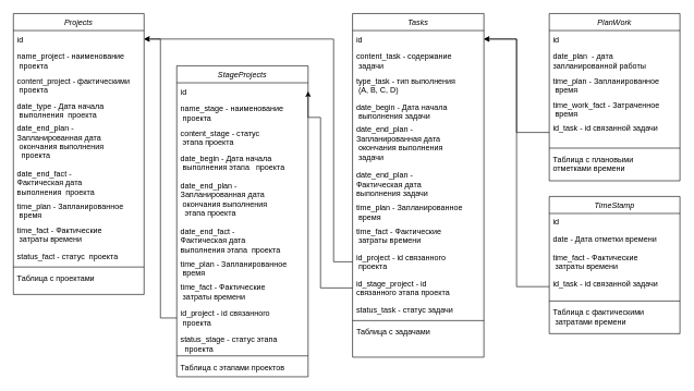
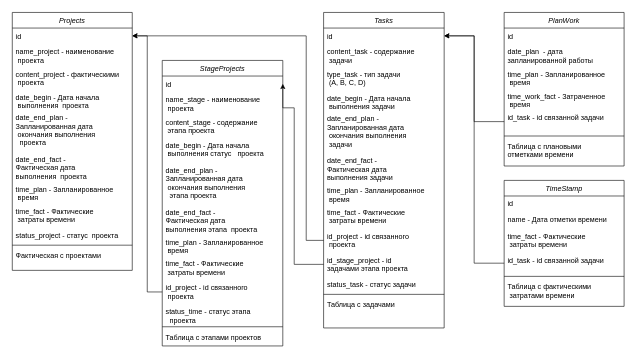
- <mxCell id="5" value="type_task - тип выполнения&#10; (A, B, C, D)" style="text;align=left;verticalAlign=top;spacingLeft=4;spacingRight=4;overflow=hidden;rotatable=0;points=[[0,0.5],[1,0.5]];portConstraint=eastwest;rounded=0;shadow=0;html=0;" parent="2" vertex="1"><mxGeometry y="90" width="201" height="40" as="geometry" /></mxCell>
+ <mxCell id="5" value="type_task - тип задачи&#10; (A, B, C, D)" style="text;align=left;verticalAlign=top;spacingLeft=4;spacingRight=4;overflow=hidden;rotatable=0;points=[[0,0.5],[1,0.5]];portConstraint=eastwest;rounded=0;shadow=0;html=0;" parent="2" vertex="1"><mxGeometry y="90" width="201" height="40" as="geometry" /></mxCell>
- <mxCell id="20" value="date_type - Дата начала&#10; выполнения  проекта" style="text;align=left;verticalAlign=top;spacingLeft=4;spacingRight=4;overflow=hidden;rotatable=0;points=[[0,0.5],[1,0.5]];portConstraint=eastwest;rounded=0;shadow=0;html=0;" parent="16" vertex="1"><mxGeometry y="128" width="200" height="34" as="geometry" /></mxCell>
+ <mxCell id="20" value="date_begin - Дата начала&#10; выполнения  проекта" style="text;align=left;verticalAlign=top;spacingLeft=4;spacingRight=4;overflow=hidden;rotatable=0;points=[[0,0.5],[1,0.5]];portConstraint=eastwest;rounded=0;shadow=0;html=0;" parent="16" vertex="1"><mxGeometry y="128" width="200" height="34" as="geometry" /></mxCell>
- <mxCell id="31" value="content_stage - статус&#10; этапа проекта" style="text;align=left;verticalAlign=top;spacingLeft=4;spacingRight=4;overflow=hidden;rotatable=0;points=[[0,0.5],[1,0.5]];portConstraint=eastwest;rounded=0;shadow=0;html=0;" parent="28" vertex="1"><mxGeometry y="90" width="201" height="38" as="geometry" /></mxCell>
+ <mxCell id="31" value="content_stage - содержание&#10; этапа проекта" style="text;align=left;verticalAlign=top;spacingLeft=4;spacingRight=4;overflow=hidden;rotatable=0;points=[[0,0.5],[1,0.5]];portConstraint=eastwest;rounded=0;shadow=0;html=0;" parent="28" vertex="1"><mxGeometry y="90" width="201" height="38" as="geometry" /></mxCell>
- <mxCell id="32" value="date_begin - Дата начала&#10; выполнения этапа   проекта" style="text;align=left;verticalAlign=top;spacingLeft=4;spacingRight=4;overflow=hidden;rotatable=0;points=[[0,0.5],[1,0.5]];portConstraint=eastwest;rounded=0;shadow=0;html=0;" parent="28" vertex="1"><mxGeometry y="128" width="201" height="42" as="geometry" /></mxCell>
+ <mxCell id="32" value="date_begin - Дата начала&#10; выполнения статус   проекта" style="text;align=left;verticalAlign=top;spacingLeft=4;spacingRight=4;overflow=hidden;rotatable=0;points=[[0,0.5],[1,0.5]];portConstraint=eastwest;rounded=0;shadow=0;html=0;" parent="28" vertex="1"><mxGeometry y="128" width="201" height="42" as="geometry" /></mxCell>
- <mxCell id="8" value="date_end_plan - &#10;Фактическая дата &#10;выполнения задачи" style="text;align=left;verticalAlign=top;spacingLeft=4;spacingRight=4;overflow=hidden;rotatable=0;points=[[0,0.5],[1,0.5]];portConstraint=eastwest;rounded=0;shadow=0;html=0;" parent="2" vertex="1"><mxGeometry y="234" width="201" height="50" as="geometry" /></mxCell>
+ <mxCell id="8" value="date_end_fact - &#10;Фактическая дата &#10;выполнения задачи" style="text;align=left;verticalAlign=top;spacingLeft=4;spacingRight=4;overflow=hidden;rotatable=0;points=[[0,0.5],[1,0.5]];portConstraint=eastwest;rounded=0;shadow=0;html=0;" parent="2" vertex="1"><mxGeometry y="234" width="201" height="50" as="geometry" /></mxCell>
- <mxCell id="51" value="date - Дата отметки времени" style="text;align=left;verticalAlign=top;spacingLeft=4;spacingRight=4;overflow=hidden;rotatable=0;points=[[0,0.5],[1,0.5]];portConstraint=eastwest;rounded=0;shadow=0;html=0;" parent="49" vertex="1"><mxGeometry y="52" width="200" height="28" as="geometry" /></mxCell>
+ <mxCell id="51" value="name - Дата отметки времени" style="text;align=left;verticalAlign=top;spacingLeft=4;spacingRight=4;overflow=hidden;rotatable=0;points=[[0,0.5],[1,0.5]];portConstraint=eastwest;rounded=0;shadow=0;html=0;" parent="49" vertex="1"><mxGeometry y="52" width="200" height="28" as="geometry" /></mxCell>
- <mxCell id="25" value="status_fact - статус  проекта" style="text;align=left;verticalAlign=top;spacingLeft=4;spacingRight=4;overflow=hidden;rotatable=0;points=[[0,0.5],[1,0.5]];portConstraint=eastwest;rounded=0;shadow=0;html=0;" parent="16" vertex="1"><mxGeometry y="358" width="200" height="26" as="geometry" /></mxCell>
+ <mxCell id="25" value="status_project - статус  проекта" style="text;align=left;verticalAlign=top;spacingLeft=4;spacingRight=4;overflow=hidden;rotatable=0;points=[[0,0.5],[1,0.5]];portConstraint=eastwest;rounded=0;shadow=0;html=0;" parent="16" vertex="1"><mxGeometry y="358" width="200" height="26" as="geometry" /></mxCell>
- <mxCell id="27" value="Таблица с проектами" style="text;align=left;verticalAlign=top;spacingLeft=4;spacingRight=4;overflow=hidden;rotatable=0;points=[[0,0.5],[1,0.5]];portConstraint=eastwest;" parent="16" vertex="1"><mxGeometry y="392" width="200" height="28" as="geometry" /></mxCell>
+ <mxCell id="27" value="Фактическая с проектами" style="text;align=left;verticalAlign=top;spacingLeft=4;spacingRight=4;overflow=hidden;rotatable=0;points=[[0,0.5],[1,0.5]];portConstraint=eastwest;" parent="16" vertex="1"><mxGeometry y="392" width="200" height="28" as="geometry" /></mxCell>
- <mxCell id="12" value="id_stage_project - id &#10;связанного этапа проекта" style="text;align=left;verticalAlign=top;spacingLeft=4;spacingRight=4;overflow=hidden;rotatable=0;points=[[0,0.5],[1,0.5]];portConstraint=eastwest;rounded=0;shadow=0;html=0;" parent="2" vertex="1"><mxGeometry y="400" width="201" height="40" as="geometry" /></mxCell>
+ <mxCell id="12" value="id_stage_project - id &#10;задачами этапа проекта" style="text;align=left;verticalAlign=top;spacingLeft=4;spacingRight=4;overflow=hidden;rotatable=0;points=[[0,0.5],[1,0.5]];portConstraint=eastwest;rounded=0;shadow=0;html=0;" parent="2" vertex="1"><mxGeometry y="400" width="201" height="40" as="geometry" /></mxCell>
- <mxCell id="38" value="status_stage - статус этапа &#10;  проекта" style="text;align=left;verticalAlign=top;spacingLeft=4;spacingRight=4;overflow=hidden;rotatable=0;points=[[0,0.5],[1,0.5]];portConstraint=eastwest;rounded=0;shadow=0;html=0;" parent="28" vertex="1"><mxGeometry y="406" width="201" height="34" as="geometry" /></mxCell>
+ <mxCell id="38" value="status_time - статус этапа &#10;  проекта" style="text;align=left;verticalAlign=top;spacingLeft=4;spacingRight=4;overflow=hidden;rotatable=0;points=[[0,0.5],[1,0.5]];portConstraint=eastwest;rounded=0;shadow=0;html=0;" parent="28" vertex="1"><mxGeometry y="406" width="201" height="34" as="geometry" /></mxCell>
